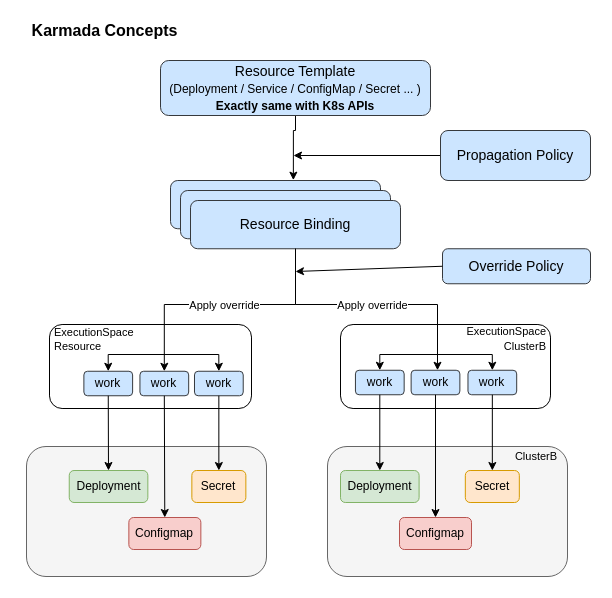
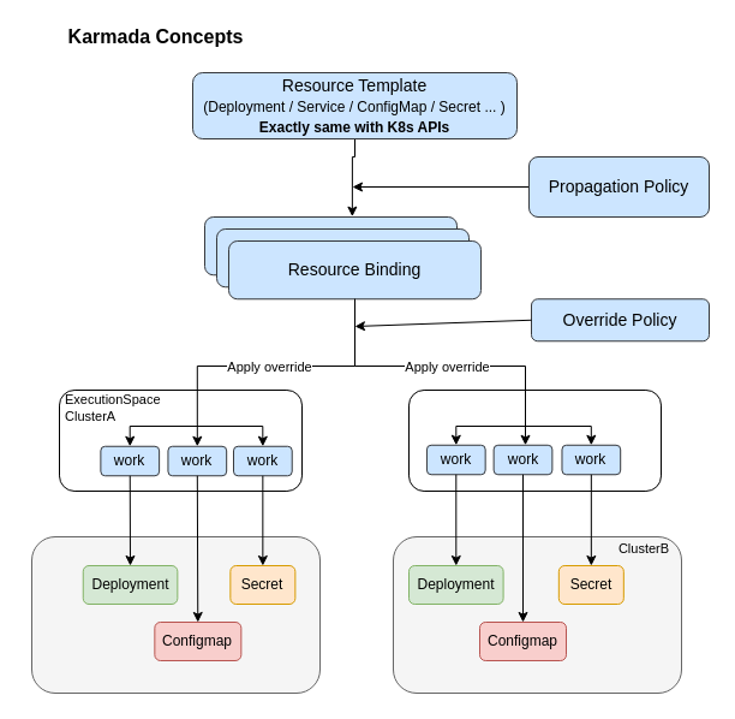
- <mxCell id="3" value="&lt;font style=&quot;font-size: 16px&quot;&gt;&lt;b&gt;Karmada Concepts&lt;/b&gt;&lt;/font&gt;" style="text;html=1;strokeColor=none;fillColor=none;align=center;verticalAlign=middle;whiteSpace=wrap;rounded=0;" parent="1" vertex="1"><mxGeometry x="20" y="20" width="169" height="20" as="geometry" /></mxCell>
+ <mxCell id="3" value="&lt;font style=&quot;font-size: 16px&quot;&gt;&lt;b&gt;Karmada Concepts&lt;/b&gt;&lt;/font&gt;" style="text;html=1;strokeColor=none;fillColor=none;align=center;verticalAlign=middle;whiteSpace=wrap;rounded=0;" parent="1" vertex="1"><mxGeometry x="45" y="20" width="169" height="20" as="geometry" /></mxCell>
- <mxCell id="35" value="&lt;font style=&quot;font-size: 11px&quot;&gt;ExecutionSpace&lt;br style=&quot;font-size: 11px&quot;&gt;ClusterB&lt;/font&gt;" style="text;html=1;strokeColor=none;fillColor=none;align=right;verticalAlign=middle;whiteSpace=wrap;rounded=0;container=0;" parent="33" vertex="1"><mxGeometry x="51.28" y="1" width="156.72" height="25" as="geometry" /></mxCell>
- <mxCell id="26" value="ExecutionSpace&lt;br style=&quot;font-size: 11px;&quot;&gt;Resource" style="text;html=1;strokeColor=none;fillColor=none;align=left;verticalAlign=middle;whiteSpace=wrap;rounded=0;fontSize=11;" parent="24" vertex="1"><mxGeometry x="3.35" width="90" height="30" as="geometry" /></mxCell>
+ <mxCell id="26" value="ExecutionSpace&lt;br style=&quot;font-size: 11px;&quot;&gt;ClusterA" style="text;html=1;strokeColor=none;fillColor=none;align=left;verticalAlign=middle;whiteSpace=wrap;rounded=0;fontSize=11;" parent="24" vertex="1"><mxGeometry x="3.35" width="90" height="30" as="geometry" /></mxCell>
